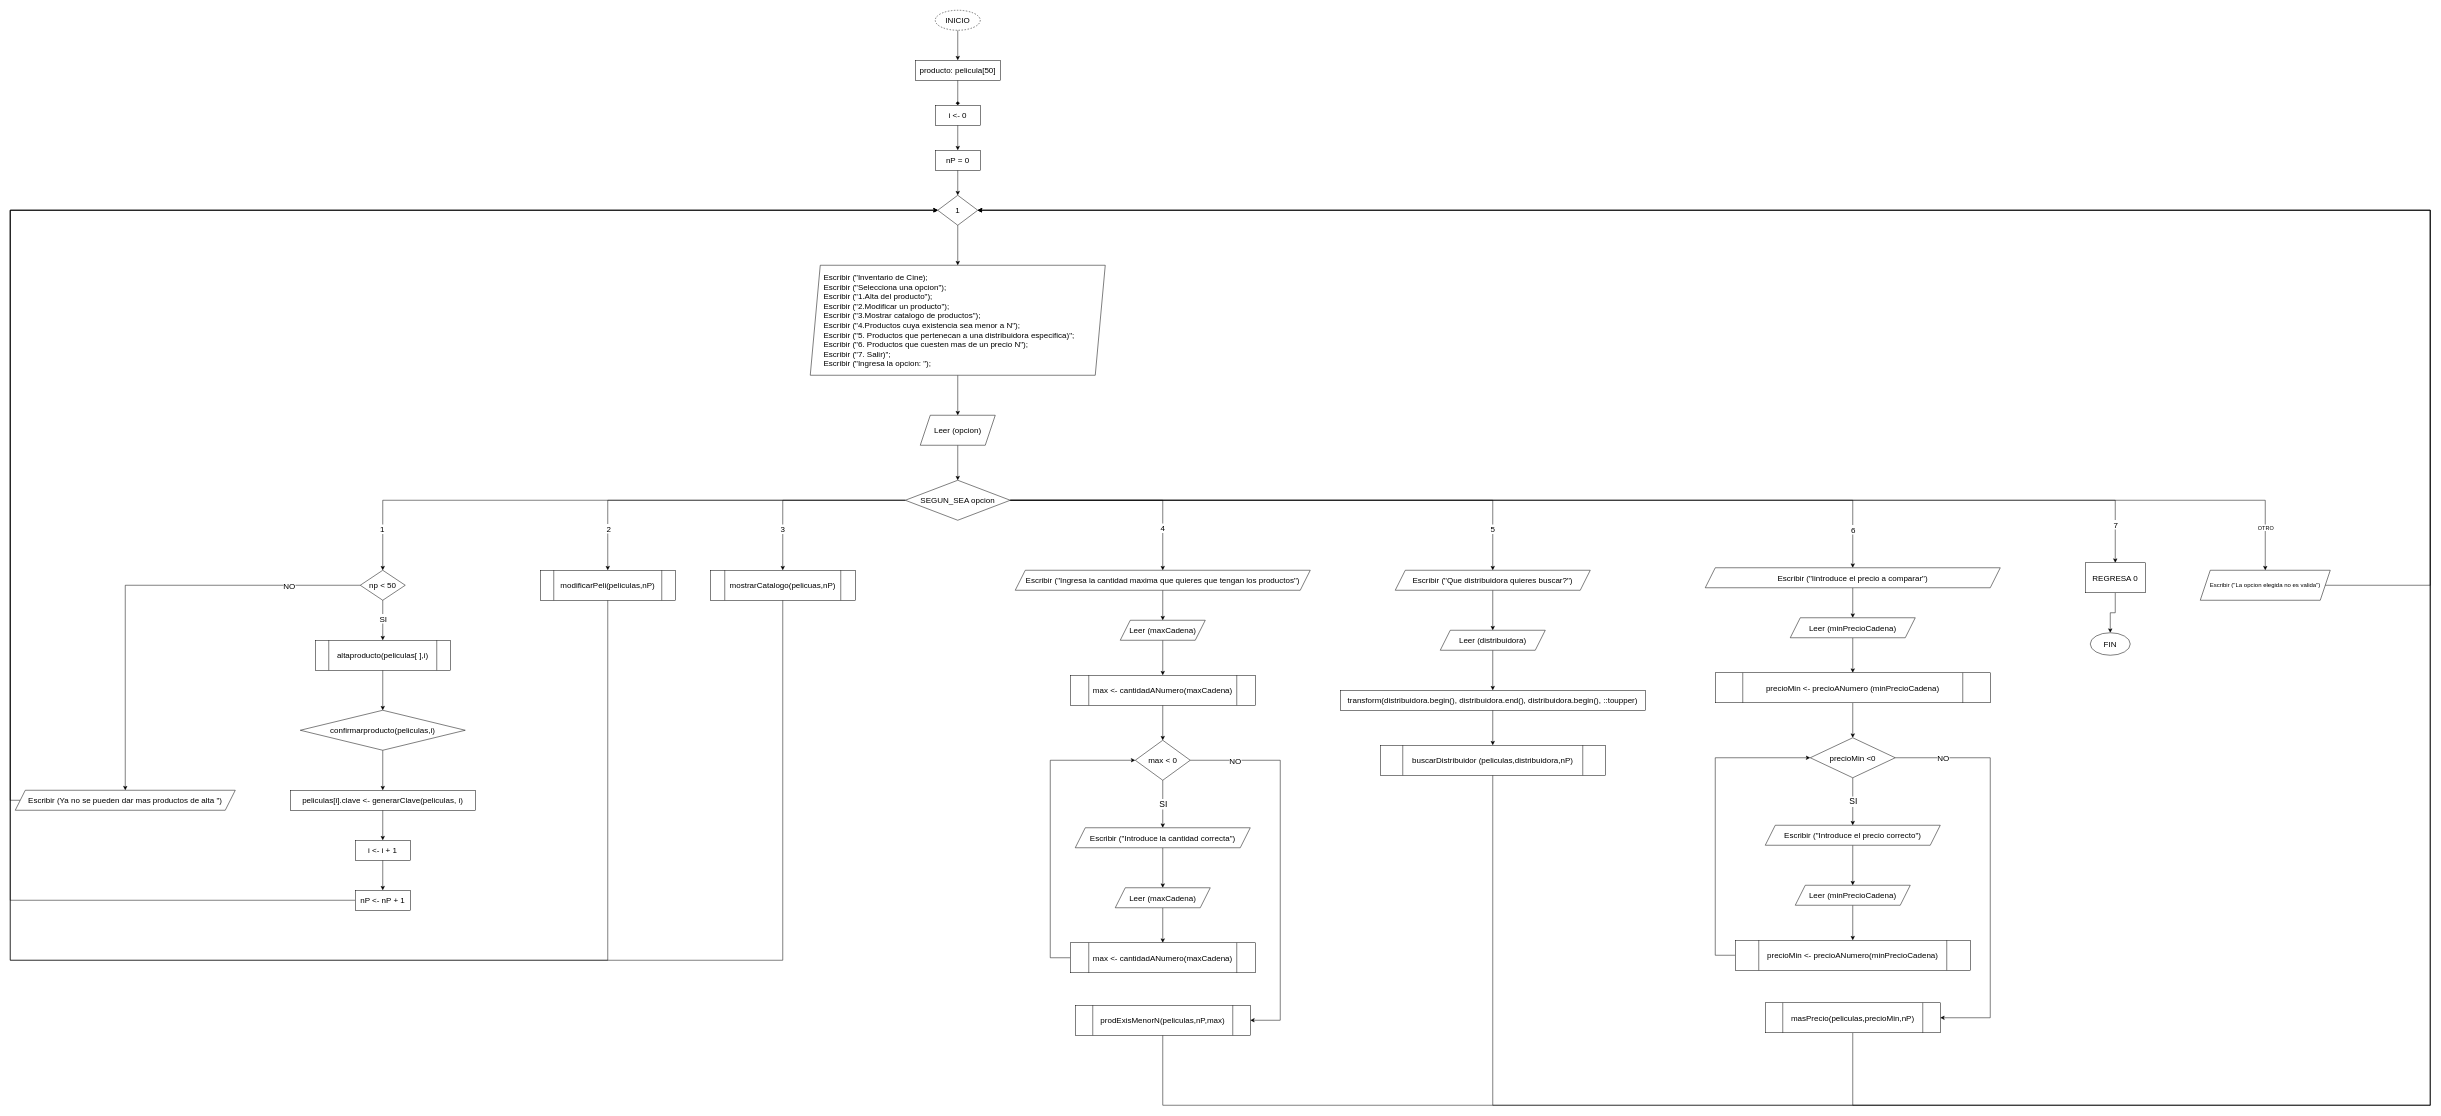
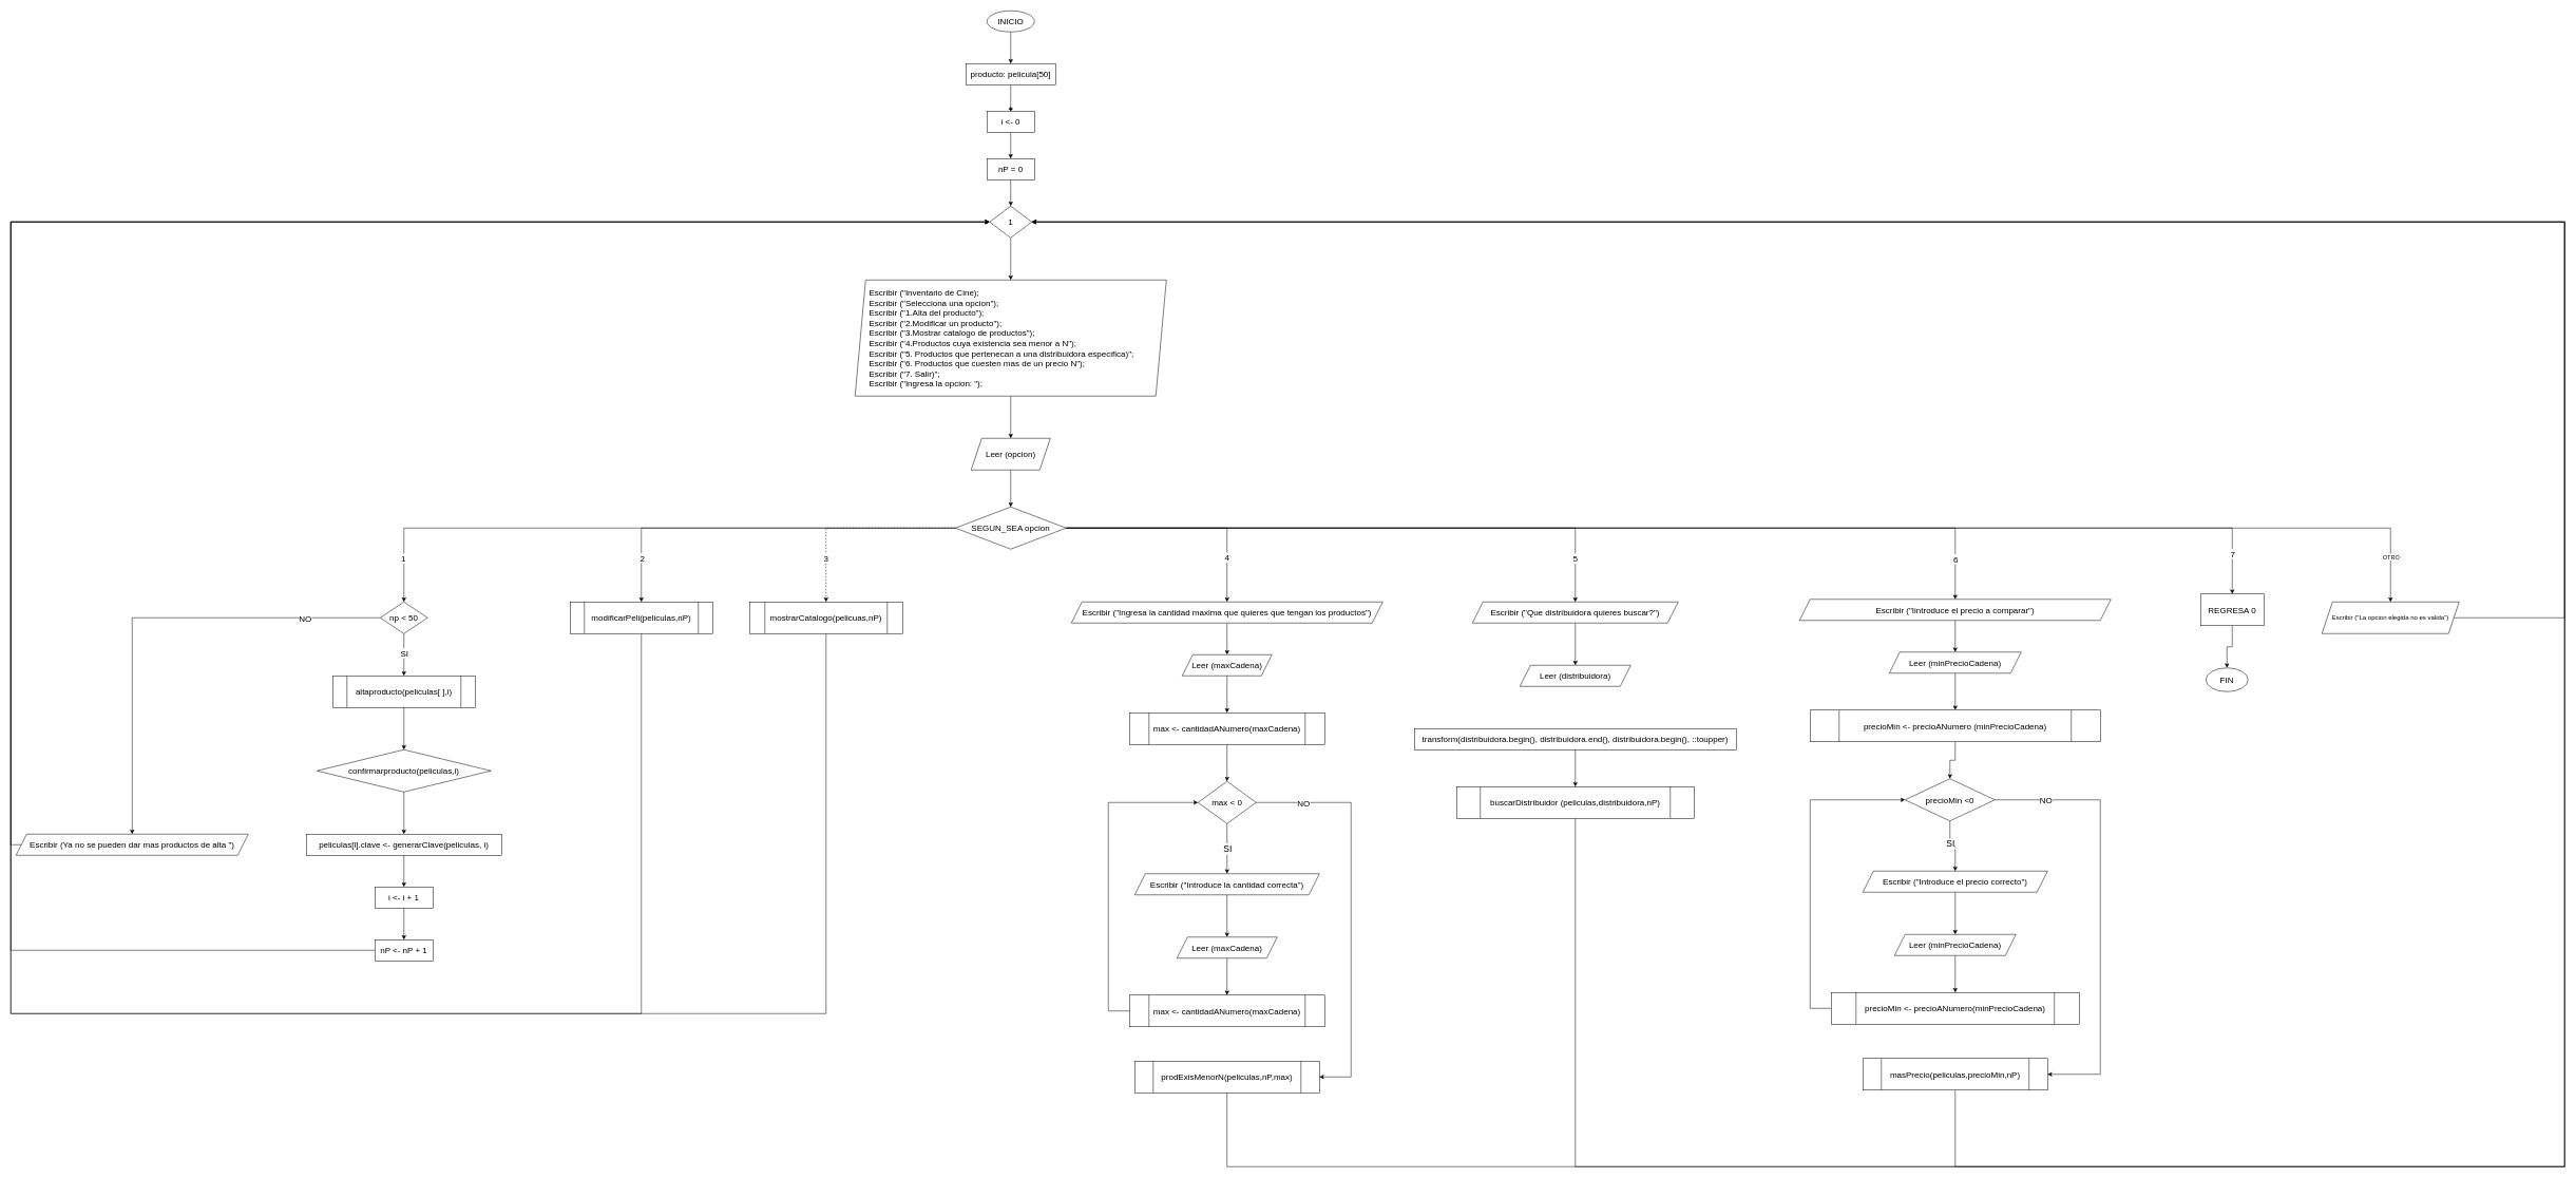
- <mxCell id="3" value="INICIO" style="ellipse;whiteSpace=wrap;html=1;fontSize=16;dashed=1;" vertex="1" parent="1"><mxGeometry x="1870" y="20" width="90" height="40" as="geometry" /></mxCell>
+ <mxCell id="3" value="INICIO" style="ellipse;whiteSpace=wrap;html=1;fontSize=16;" vertex="1" parent="1"><mxGeometry x="1870" y="20" width="90" height="40" as="geometry" /></mxCell>
- <mxCell id="20" style="edgeStyle=orthogonalEdgeStyle;rounded=0;orthogonalLoop=1;jettySize=auto;html=1;entryX=0.5;entryY=0;entryDx=0;entryDy=0;" edge="1" parent="1" source="32" target="53"><mxGeometry relative="1" as="geometry" /></mxCell>
+ <mxCell id="20" style="edgeStyle=orthogonalEdgeStyle;rounded=0;orthogonalLoop=1;jettySize=auto;html=1;entryX=0.5;entryY=0;entryDx=0;entryDy=0;dashed=1;" edge="1" parent="1" source="32" target="53"><mxGeometry relative="1" as="geometry" /></mxCell>
- <mxCell id="75" value="" style="edgeStyle=orthogonalEdgeStyle;rounded=0;orthogonalLoop=1;jettySize=auto;html=1;" edge="1" parent="1" source="76" target="78"><mxGeometry relative="1" as="geometry" /></mxCell>
- <mxCell id="91" value="precioMin &amp;lt;0" style="rhombus;whiteSpace=wrap;html=1;fontSize=16;" vertex="1" parent="1"><mxGeometry x="3620" y="1475" width="170" height="80" as="geometry" /></mxCell>
+ <mxCell id="91" value="precioMin &amp;lt;0" style="rhombus;whiteSpace=wrap;html=1;fontSize=16;" vertex="1" parent="1"><mxGeometry x="3610" y="1475" width="170" height="80" as="geometry" /></mxCell>
